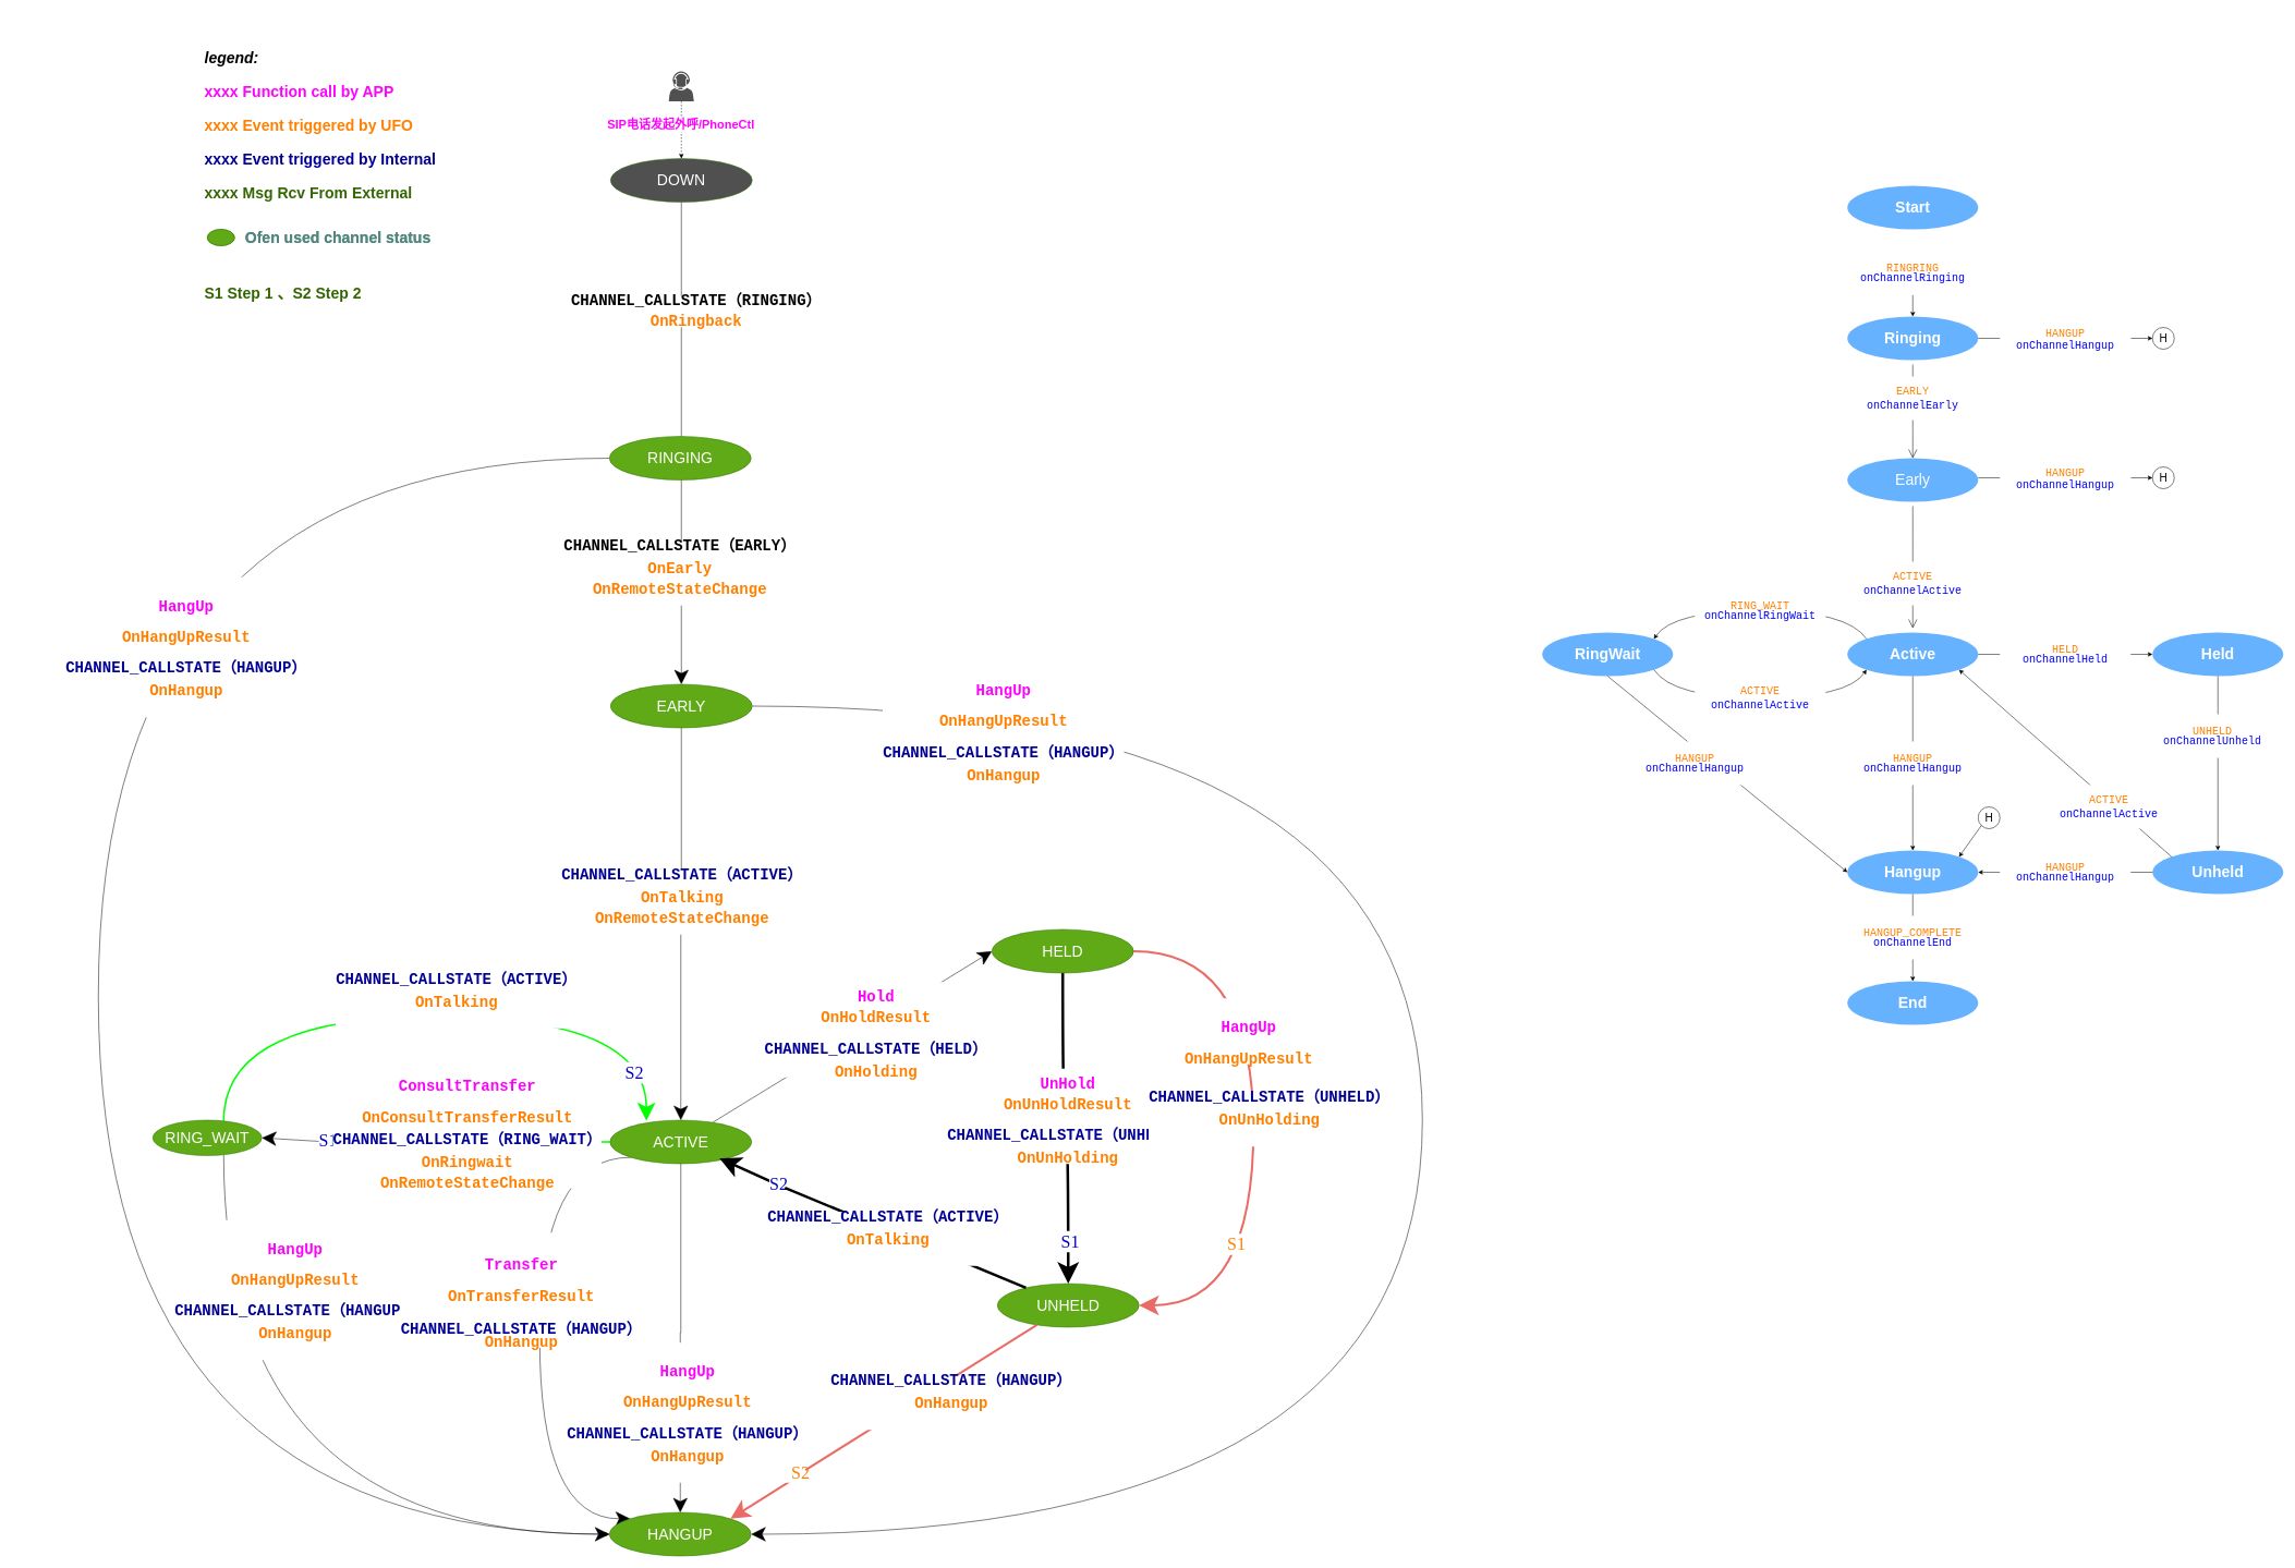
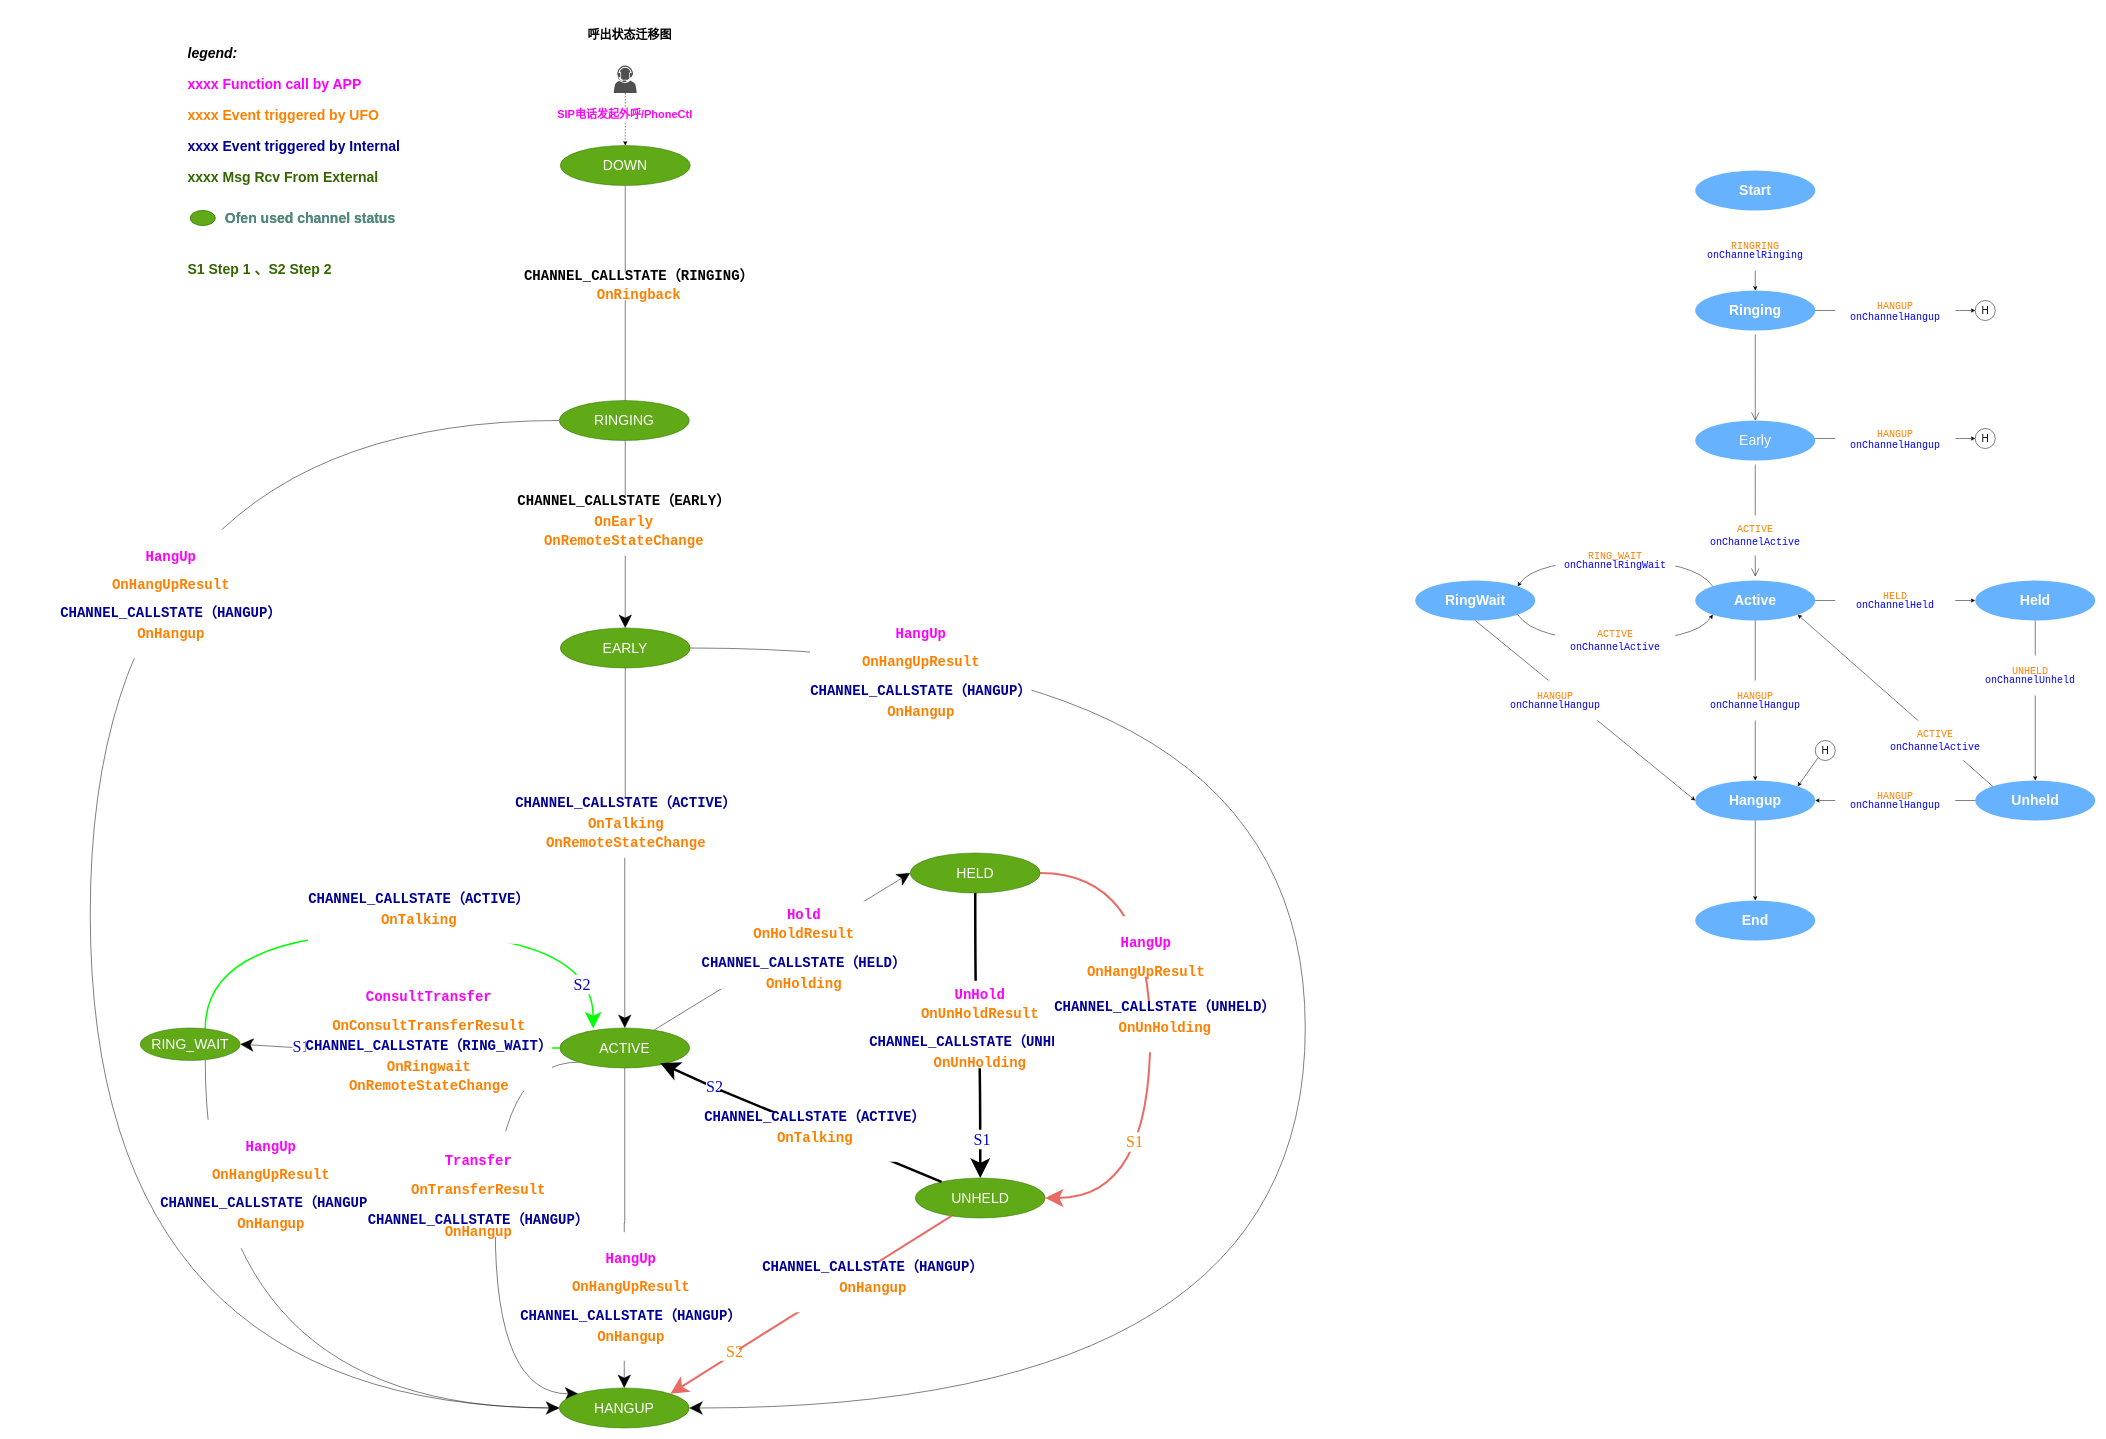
+ <mxCell id="20" value="&lt;h1&gt;呼出状态迁移图&lt;/h1&gt;" style="text;html=1;strokeColor=none;fillColor=none;spacing=5;spacingTop=-20;whiteSpace=wrap;overflow=hidden;rounded=0;" parent="1" vertex="1"><mxGeometry x="1170" y="50" width="250" height="60" as="geometry" /></mxCell>
- <mxCell id="6" value="&lt;span style=&quot;font-size: 28px&quot;&gt;DOWN&lt;/span&gt;" style="ellipse;whiteSpace=wrap;html=1;fillColor=#505050;strokeColor=#2D7600;fontColor=#ffffff;" parent="1" vertex="1"><mxGeometry x="1120" y="290" width="260" height="80" as="geometry" /></mxCell>
+ <mxCell id="6" value="&lt;span style=&quot;font-size: 28px&quot;&gt;DOWN&lt;/span&gt;" style="ellipse;whiteSpace=wrap;html=1;fillColor=#60a917;strokeColor=#2D7600;fontColor=#ffffff;" parent="1" vertex="1"><mxGeometry x="1120" y="290" width="260" height="80" as="geometry" /></mxCell>
- <mxCell id="97" value="&lt;span style=&quot;font-family: &amp;#34;consolas&amp;#34; , &amp;#34;courier new&amp;#34; , monospace&quot;&gt;EARLY&lt;br&gt;&lt;/span&gt;&lt;span style=&quot;color: rgb(0 , 0 , 255) ; font-family: &amp;#34;consolas&amp;#34; , &amp;#34;courier new&amp;#34; , monospace&quot;&gt;onChannel&lt;/span&gt;&lt;span style=&quot;color: rgb(0 , 0 , 255) ; font-family: &amp;#34;consolas&amp;#34; , &amp;#34;courier new&amp;#34; , monospace&quot;&gt;Early&lt;/span&gt;&lt;span style=&quot;color: rgb(0 , 0 , 255) ; font-family: &amp;#34;consolas&amp;#34; , &amp;#34;courier new&amp;#34; , monospace&quot;&gt;&lt;br&gt;&lt;/span&gt;" style="rounded=0;whiteSpace=wrap;html=1;labelBackgroundColor=none;fontSize=20;fontColor=#FF8000;fillColor=#FFFFFF;gradientColor=none;strokeColor=none;" parent="1" vertex="1"><mxGeometry x="3390" y="690" width="240" height="80" as="geometry" /></mxCell>
- <mxCell id="92" value="&lt;div style=&quot;font-family: &amp;#34;consolas&amp;#34; , &amp;#34;courier new&amp;#34; , monospace ; line-height: 19px ; font-size: 20px&quot;&gt;HANGUP_COMPLETE&lt;br&gt;&lt;div style=&quot;line-height: 19px&quot;&gt;&lt;font color=&quot;#0000ff&quot;&gt;onChannelEnd&lt;/font&gt;&lt;/div&gt;&lt;/div&gt;" style="rounded=0;whiteSpace=wrap;html=1;labelBackgroundColor=none;fontSize=20;fontColor=#FF8000;fillColor=#FFFFFF;gradientColor=none;strokeColor=none;" parent="1" vertex="1"><mxGeometry x="3310" y="1680" width="400" height="80" as="geometry" /></mxCell>
